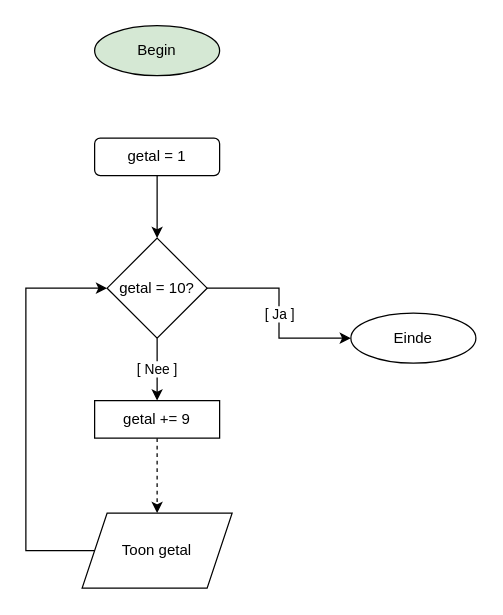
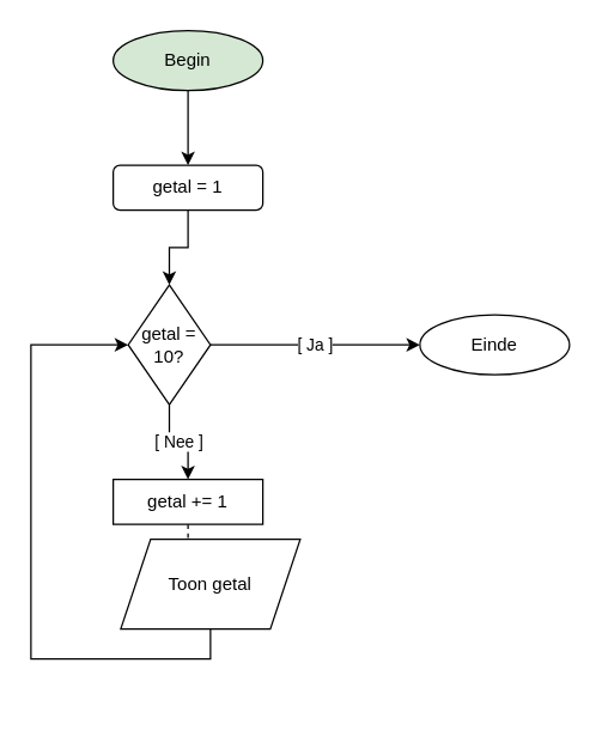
+ <mxCell id="2" style="edgeStyle=orthogonalEdgeStyle;rounded=0;orthogonalLoop=1;jettySize=auto;html=1;" edge="1" parent="1" source="3" target="5"><mxGeometry relative="1" as="geometry" /></mxCell>
- <mxCell id="8" value="getal = 10?" style="rhombus;whiteSpace=wrap;html=1;" vertex="1" parent="1"><mxGeometry x="85" y="190" width="80" height="80" as="geometry" /></mxCell>
+ <mxCell id="8" value="getal = 10?" style="rhombus;whiteSpace=wrap;html=1;" vertex="1" parent="1"><mxGeometry x="85" y="190" width="55" height="80" as="geometry" /></mxCell>
- <mxCell id="9" value="Einde" style="ellipse;whiteSpace=wrap;html=1;" vertex="1" parent="1"><mxGeometry x="280" y="250" width="100" height="40" as="geometry" /></mxCell>
+ <mxCell id="9" value="Einde" style="ellipse;whiteSpace=wrap;html=1;" vertex="1" parent="1"><mxGeometry x="280" y="210" width="100" height="40" as="geometry" /></mxCell>
- <mxCell id="11" value="getal += 9" style="rounded=0;whiteSpace=wrap;html=1;" vertex="1" parent="1"><mxGeometry x="75" y="320" width="100" height="30" as="geometry" /></mxCell>
+ <mxCell id="11" value="getal += 1" style="rounded=0;whiteSpace=wrap;html=1;" vertex="1" parent="1"><mxGeometry x="75" y="320" width="100" height="30" as="geometry" /></mxCell>
- <mxCell id="13" value="Toon getal" style="shape=parallelogram;perimeter=parallelogramPerimeter;whiteSpace=wrap;html=1;fixedSize=1;" vertex="1" parent="1"><mxGeometry x="65" y="410" width="120" height="60" as="geometry" /></mxCell>
+ <mxCell id="13" value="Toon getal" style="shape=parallelogram;perimeter=parallelogramPerimeter;whiteSpace=wrap;html=1;fixedSize=1;" vertex="1" parent="1"><mxGeometry x="80" y="360" width="120" height="60" as="geometry" /></mxCell>
